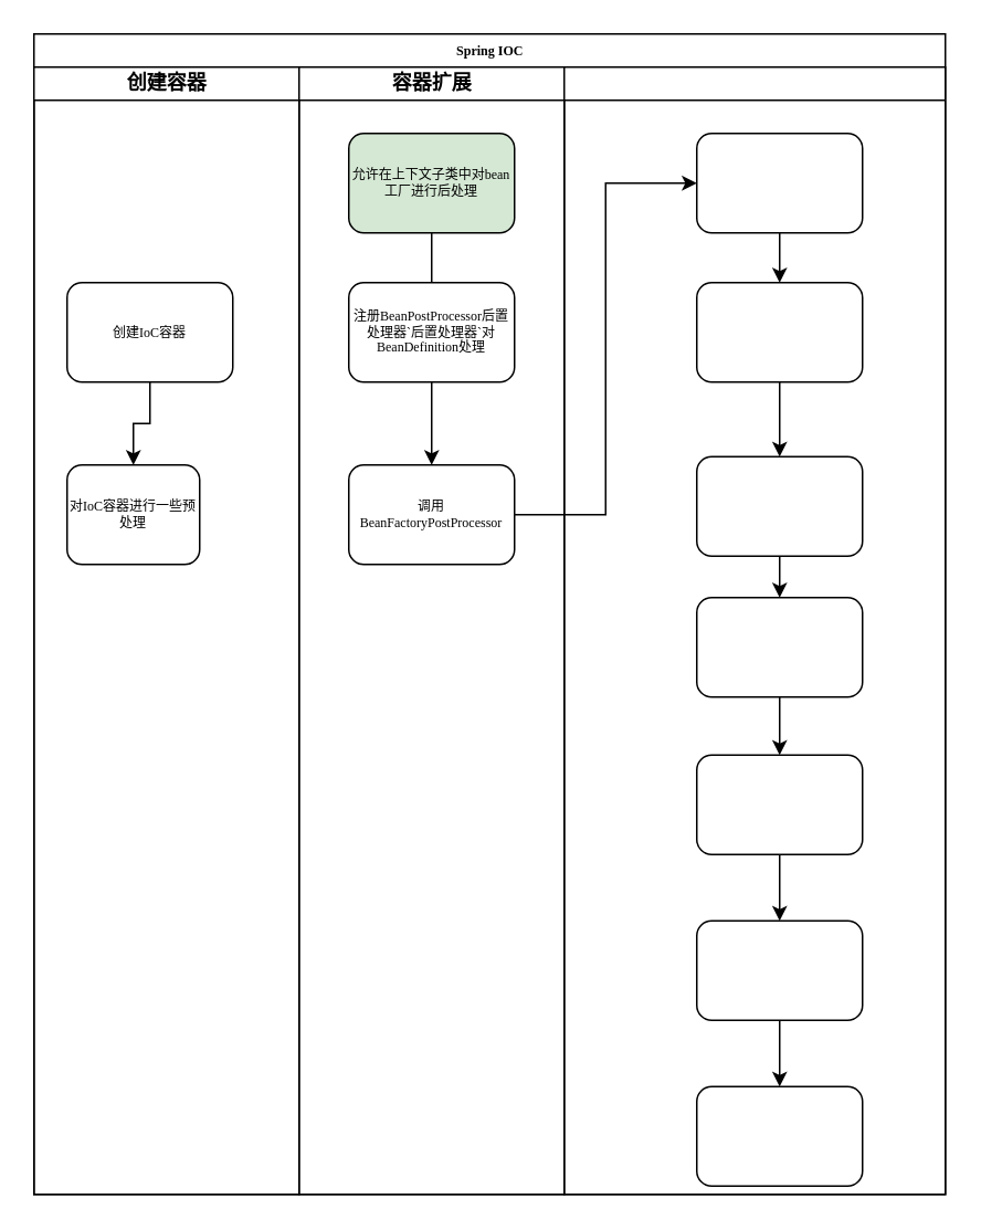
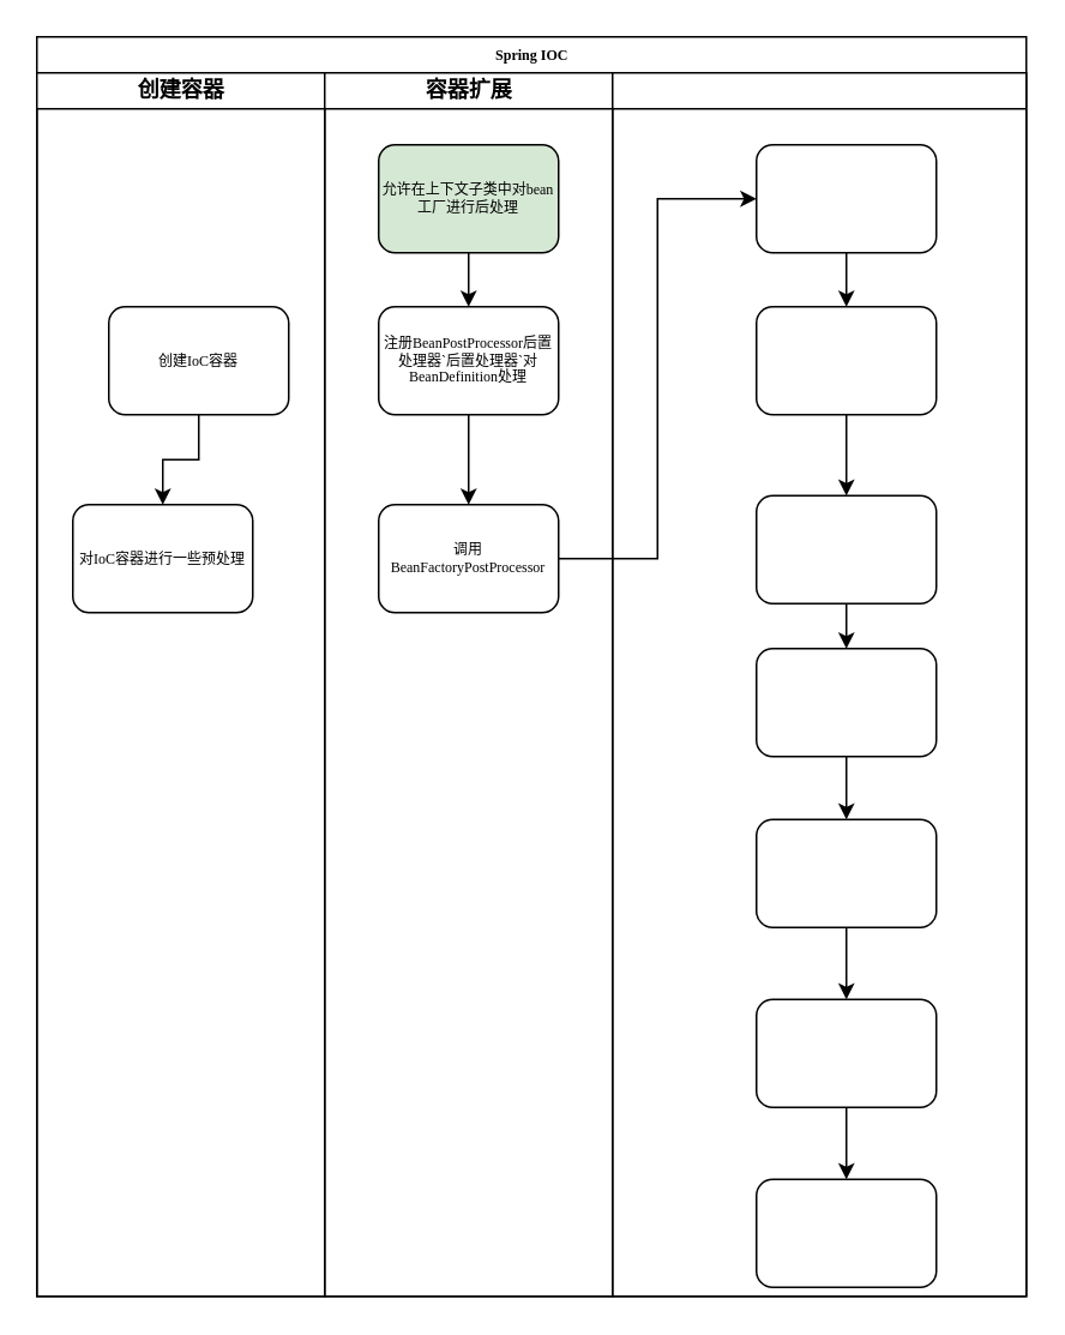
- <mxCell id="8" value="" style="edgeStyle=orthogonalEdgeStyle;rounded=0;orthogonalLoop=1;jettySize=auto;html=1;endArrow=none;" edge="1" parent="7" source="9" target="11"><mxGeometry relative="1" as="geometry" /></mxCell>
+ <mxCell id="8" value="" style="edgeStyle=orthogonalEdgeStyle;rounded=0;orthogonalLoop=1;jettySize=auto;html=1;" edge="1" parent="7" source="9" target="11"><mxGeometry relative="1" as="geometry" /></mxCell>
- <mxCell id="5" value="创建IoC容器" style="rounded=1;whiteSpace=wrap;html=1;shadow=0;labelBackgroundColor=none;strokeWidth=1;fontFamily=Verdana;fontSize=8;align=center;" vertex="1" parent="3"><mxGeometry x="20" y="130" width="100" height="60" as="geometry" /></mxCell>
+ <mxCell id="5" value="创建IoC容器" style="rounded=1;whiteSpace=wrap;html=1;shadow=0;labelBackgroundColor=none;strokeWidth=1;fontFamily=Verdana;fontSize=8;align=center;" vertex="1" parent="3"><mxGeometry x="40" y="130" width="100" height="60" as="geometry" /></mxCell>
- <mxCell id="6" value="对IoC容器进行一些预处理" style="rounded=1;whiteSpace=wrap;html=1;shadow=0;labelBackgroundColor=none;strokeWidth=1;fontFamily=Verdana;fontSize=8;align=center;" vertex="1" parent="3"><mxGeometry x="20" y="240" width="80" height="60" as="geometry" /></mxCell>
+ <mxCell id="6" value="对IoC容器进行一些预处理" style="rounded=1;whiteSpace=wrap;html=1;shadow=0;labelBackgroundColor=none;strokeWidth=1;fontFamily=Verdana;fontSize=8;align=center;" vertex="1" parent="3"><mxGeometry x="20" y="240" width="100" height="60" as="geometry" /></mxCell>
